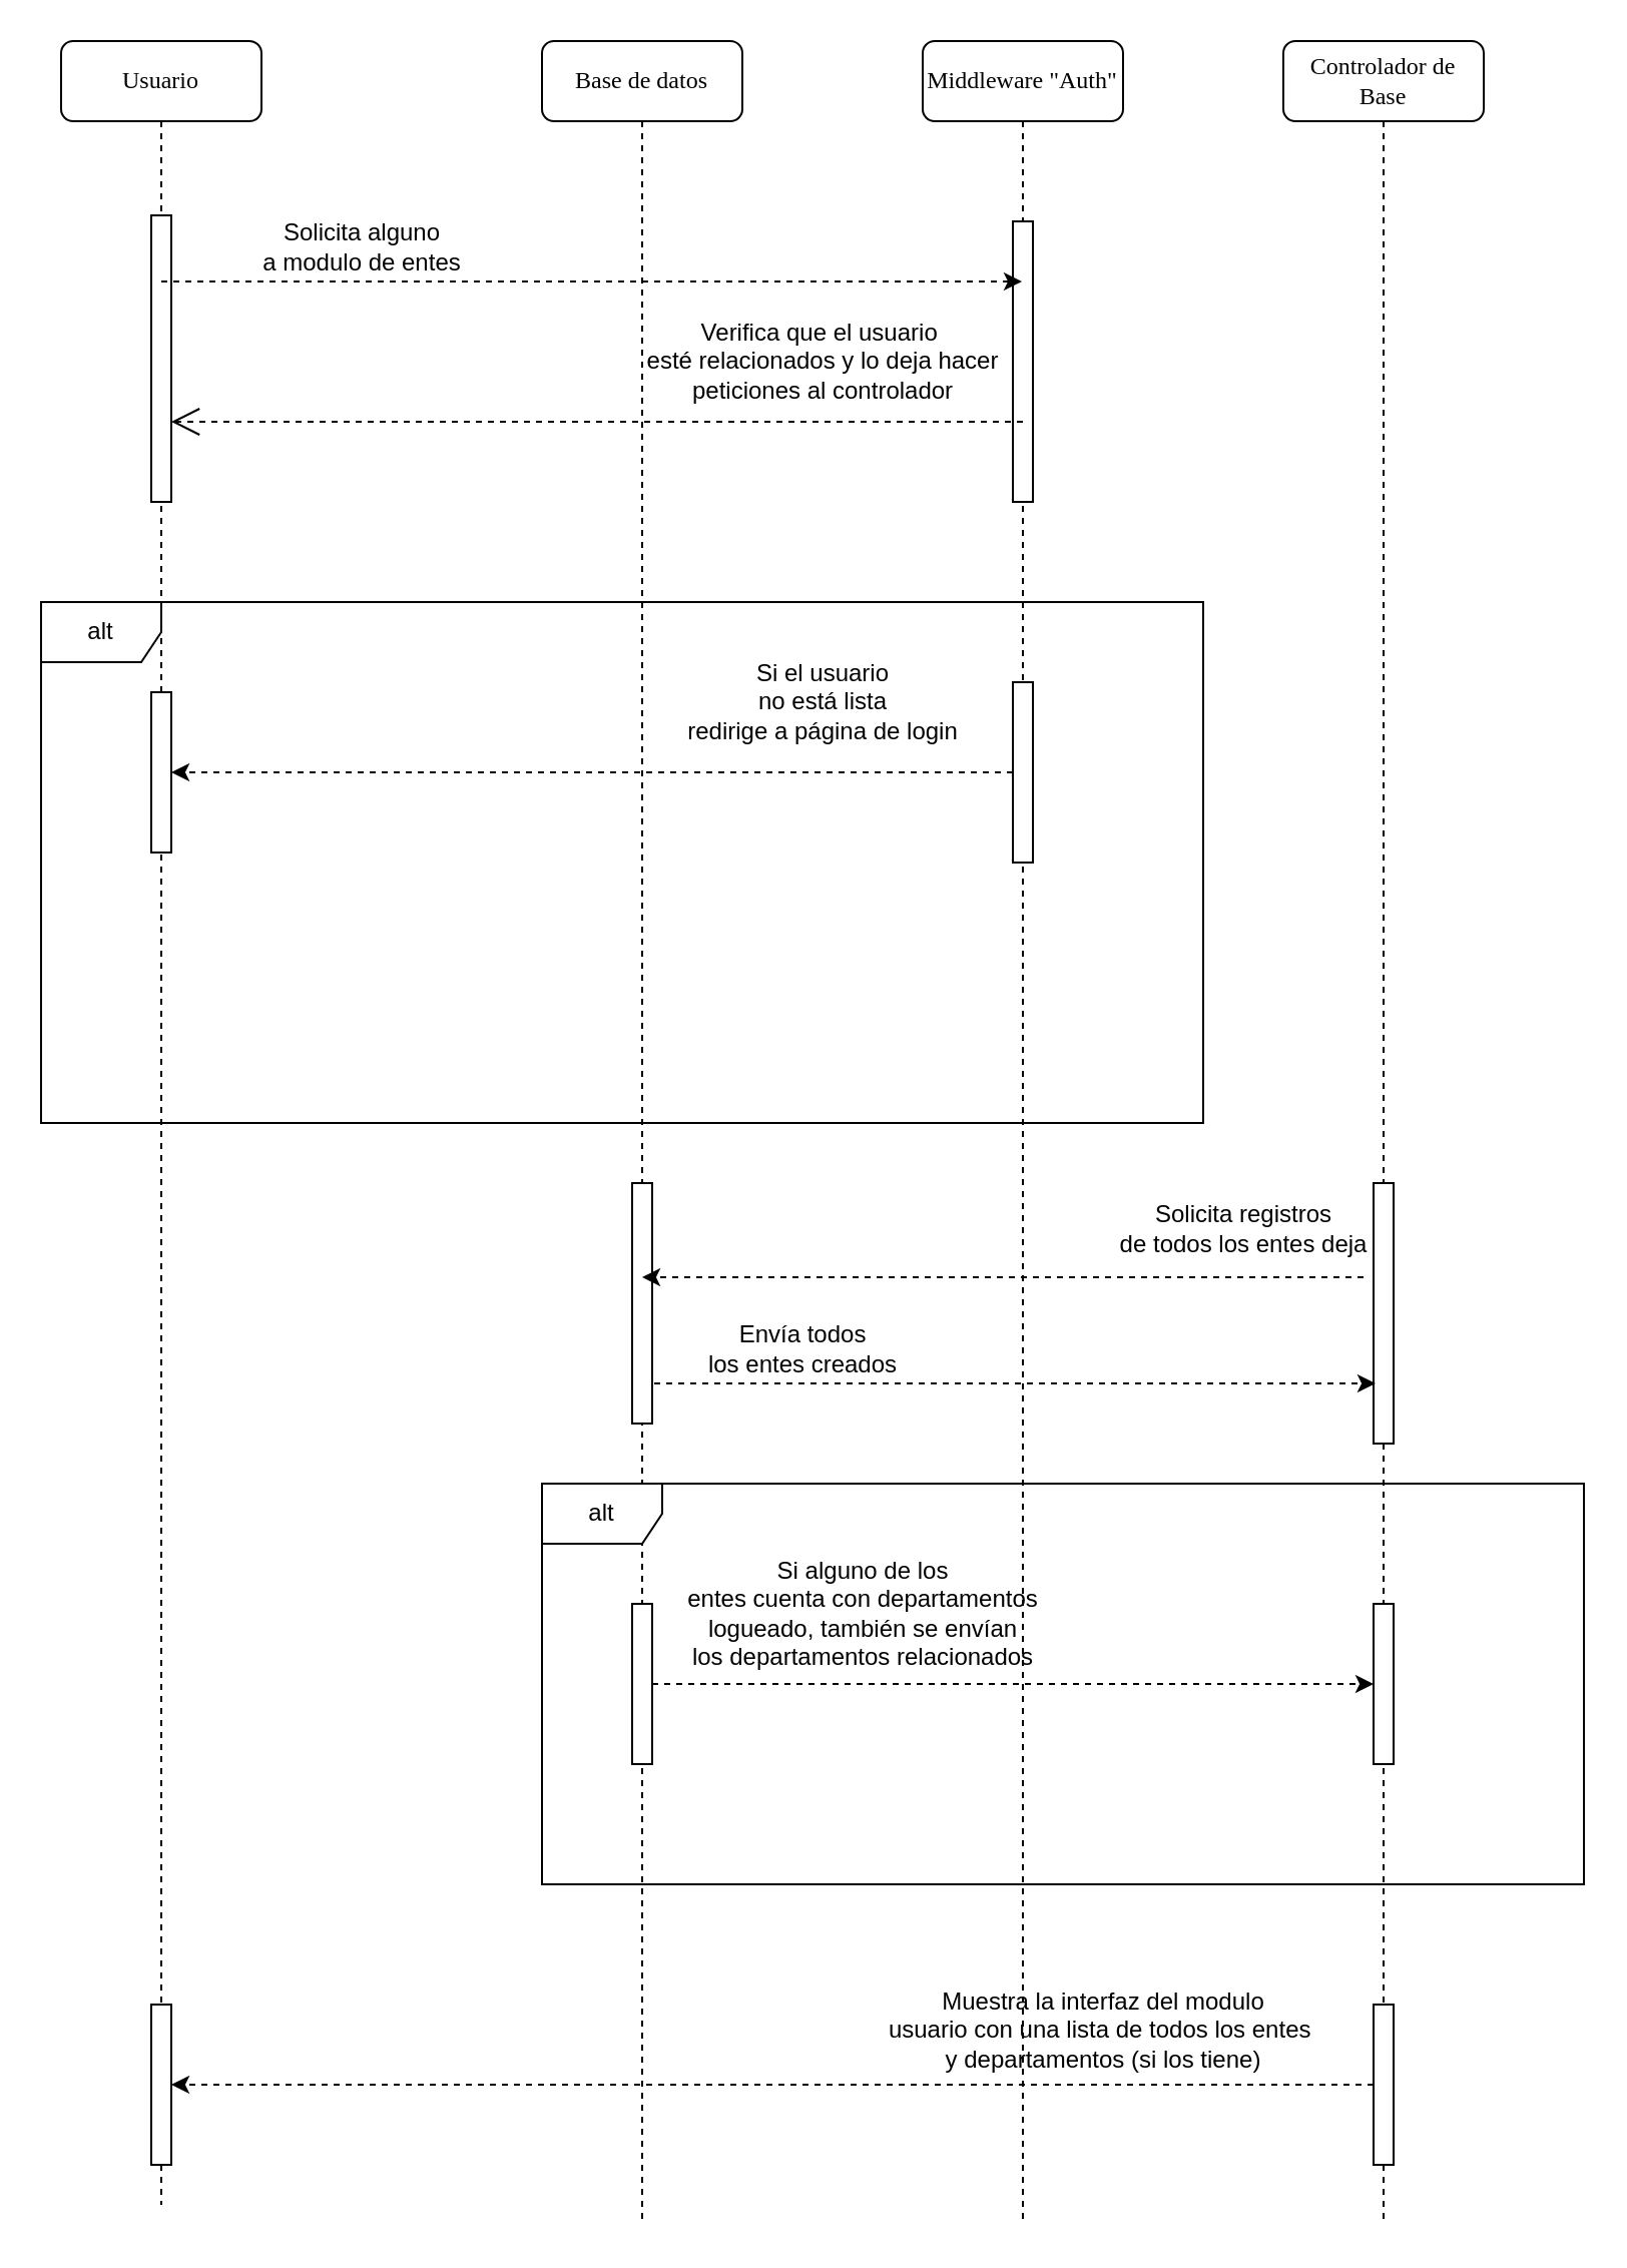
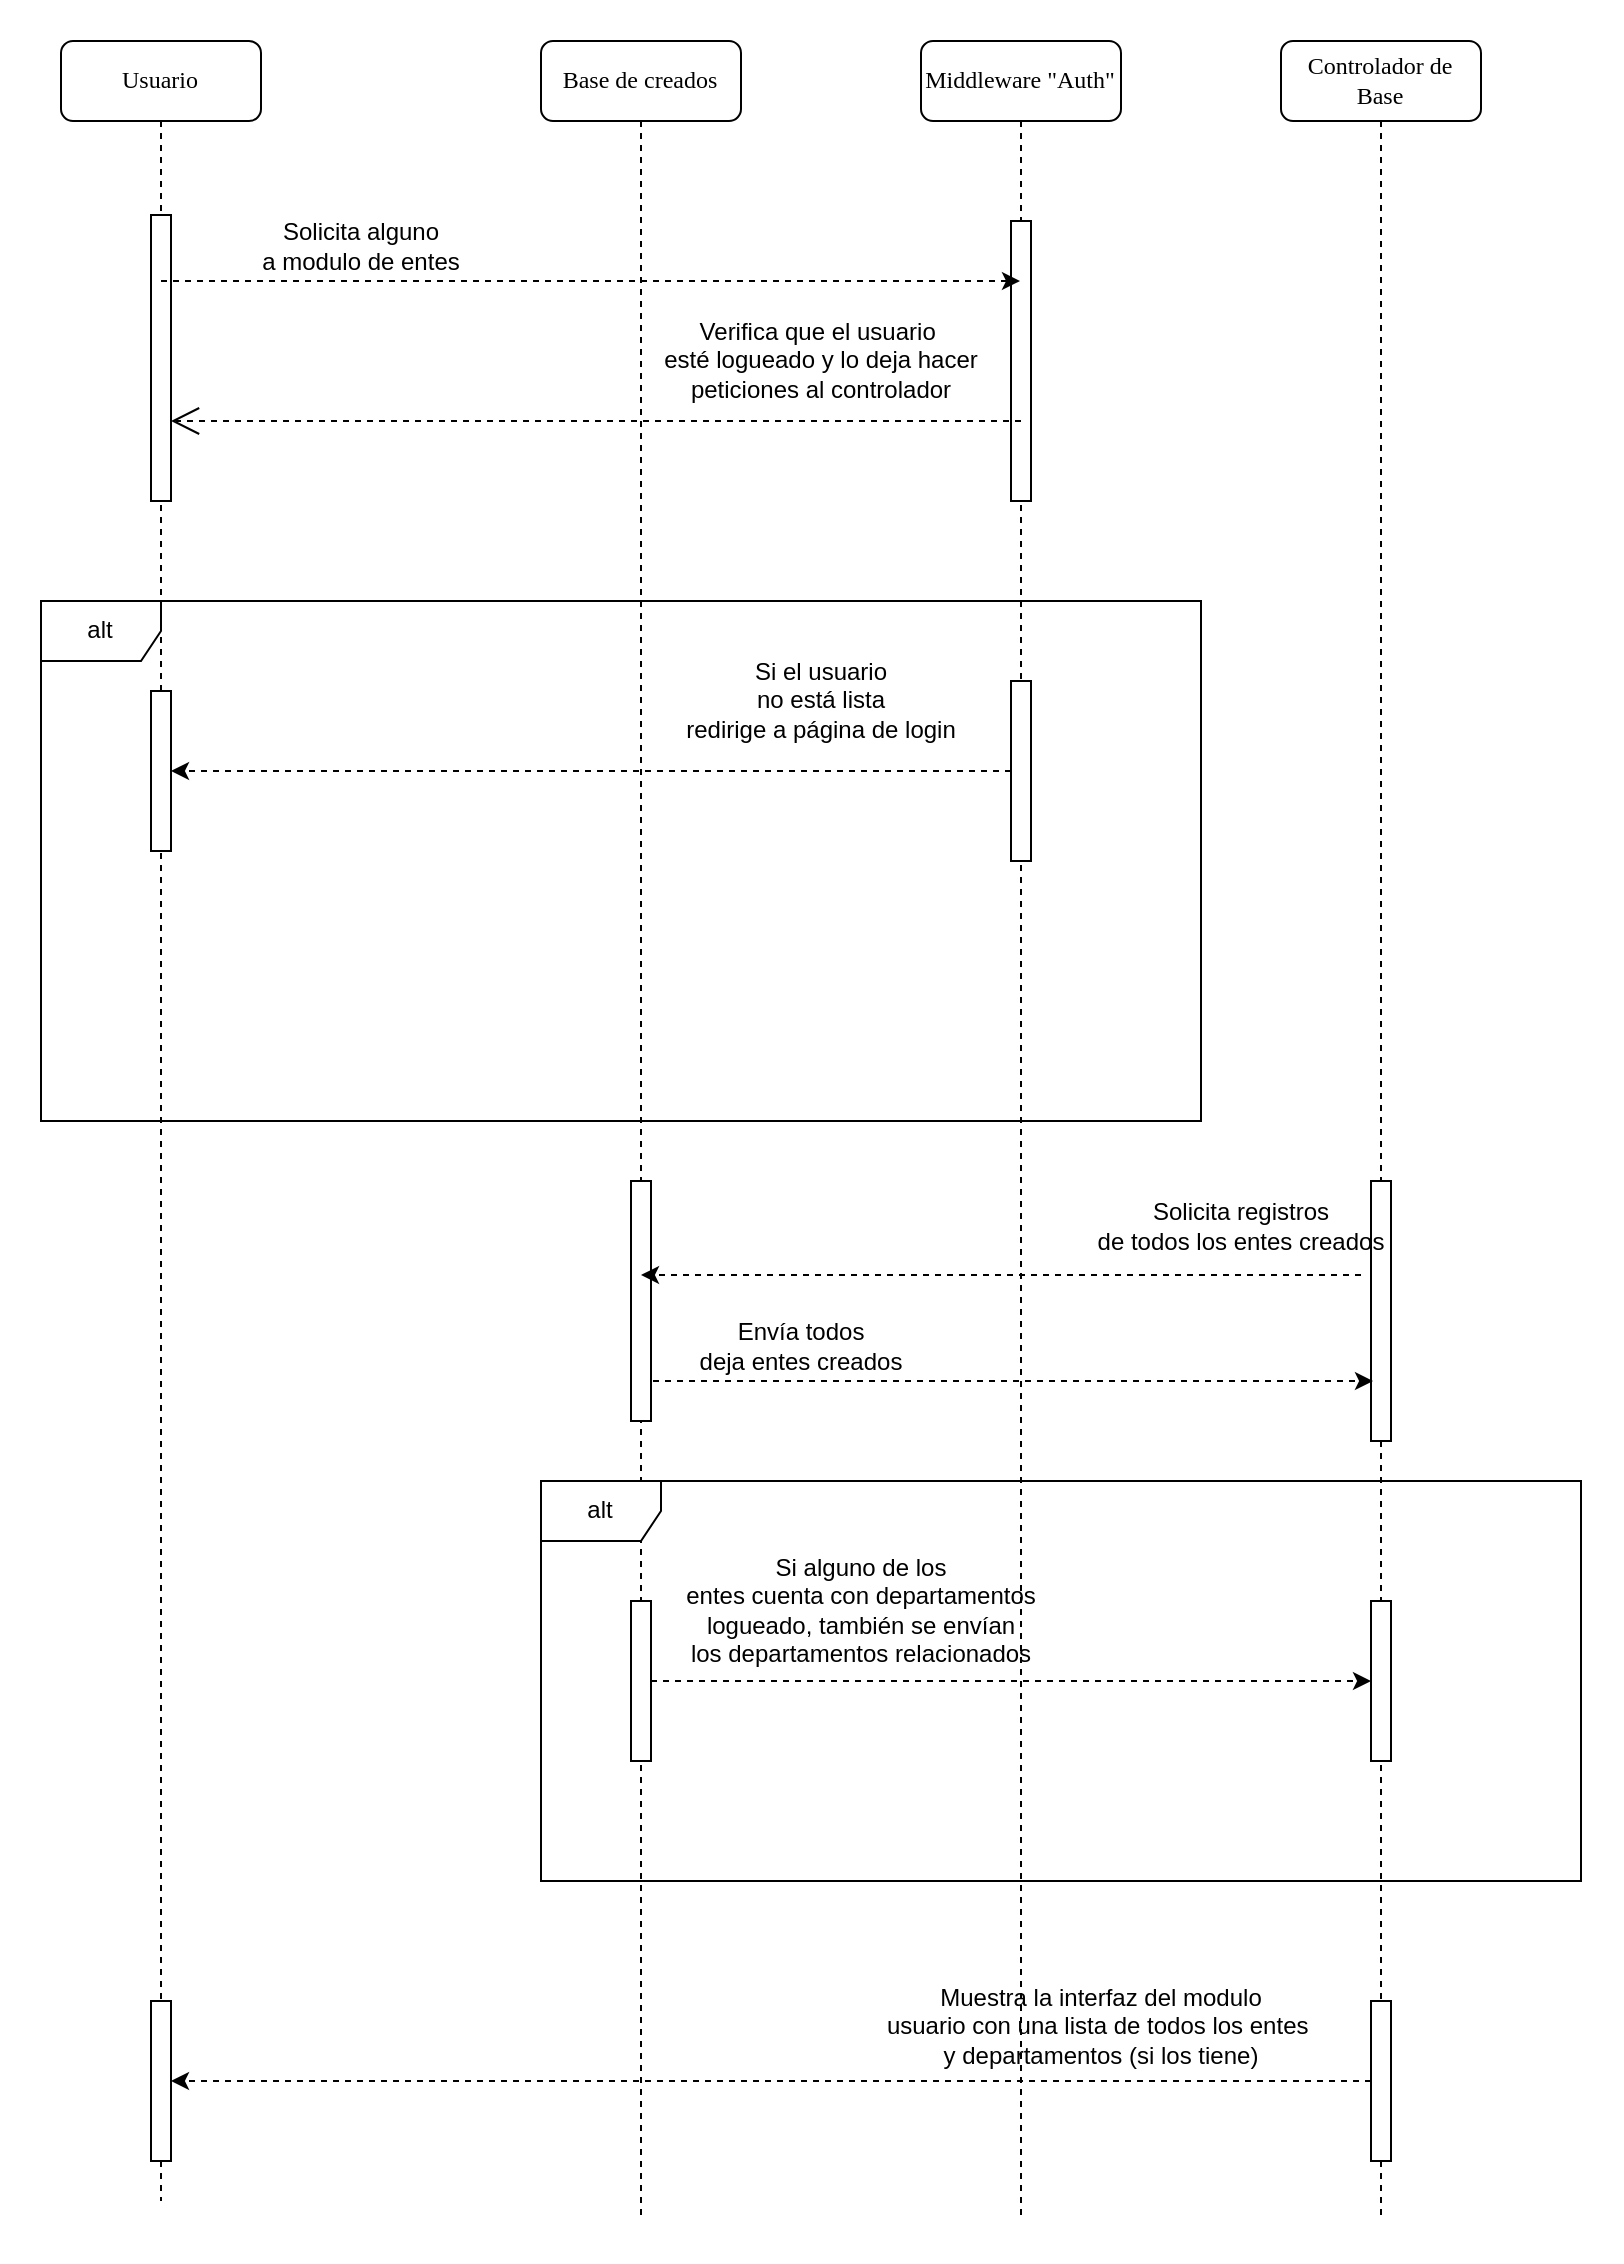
- <mxCell id="2" value="Base de datos" style="shape=umlLifeline;perimeter=lifelinePerimeter;whiteSpace=wrap;html=1;container=1;collapsible=0;recursiveResize=0;outlineConnect=0;rounded=1;shadow=0;comic=0;labelBackgroundColor=none;strokeWidth=1;fontFamily=Verdana;fontSize=12;align=center;" parent="1" vertex="1"><mxGeometry x="270" y="20" width="100" height="1090" as="geometry" /></mxCell>
+ <mxCell id="2" value="Base de creados" style="shape=umlLifeline;perimeter=lifelinePerimeter;whiteSpace=wrap;html=1;container=1;collapsible=0;recursiveResize=0;outlineConnect=0;rounded=1;shadow=0;comic=0;labelBackgroundColor=none;strokeWidth=1;fontFamily=Verdana;fontSize=12;align=center;" parent="1" vertex="1"><mxGeometry x="270" y="20" width="100" height="1090" as="geometry" /></mxCell>
- <mxCell id="17" value="Verifica que el usuario&amp;nbsp;&lt;div&gt;esté relacionados y lo deja hacer&lt;/div&gt;&lt;div&gt;peticiones al controlador&lt;/div&gt;" style="text;html=1;align=center;verticalAlign=middle;resizable=0;points=[];autosize=1;strokeColor=none;fillColor=none;" parent="1" vertex="1"><mxGeometry x="320" y="150" width="180" height="60" as="geometry" /></mxCell>
+ <mxCell id="17" value="Verifica que el usuario&amp;nbsp;&lt;div&gt;esté logueado y lo deja hacer&lt;/div&gt;&lt;div&gt;peticiones al controlador&lt;/div&gt;" style="text;html=1;align=center;verticalAlign=middle;resizable=0;points=[];autosize=1;strokeColor=none;fillColor=none;" parent="1" vertex="1"><mxGeometry x="320" y="150" width="180" height="60" as="geometry" /></mxCell>
- <mxCell id="24" value="Solicita registros&lt;div&gt;de todos los entes deja&lt;/div&gt;" style="text;html=1;align=center;verticalAlign=middle;resizable=0;points=[];autosize=1;strokeColor=none;fillColor=none;" vertex="1" parent="1"><mxGeometry x="535" y="593" width="170" height="40" as="geometry" /></mxCell>
+ <mxCell id="24" value="Solicita registros&lt;div&gt;de todos los entes creados&lt;/div&gt;" style="text;html=1;align=center;verticalAlign=middle;resizable=0;points=[];autosize=1;strokeColor=none;fillColor=none;" vertex="1" parent="1"><mxGeometry x="535" y="593" width="170" height="40" as="geometry" /></mxCell>
- <mxCell id="25" value="Envía todos&lt;div&gt;los entes creados&lt;/div&gt;" style="text;html=1;align=center;verticalAlign=middle;resizable=0;points=[];autosize=1;strokeColor=none;fillColor=none;" vertex="1" parent="1"><mxGeometry x="340" y="653" width="120" height="40" as="geometry" /></mxCell>
+ <mxCell id="25" value="Envía todos&lt;div&gt;deja entes creados&lt;/div&gt;" style="text;html=1;align=center;verticalAlign=middle;resizable=0;points=[];autosize=1;strokeColor=none;fillColor=none;" vertex="1" parent="1"><mxGeometry x="340" y="653" width="120" height="40" as="geometry" /></mxCell>
